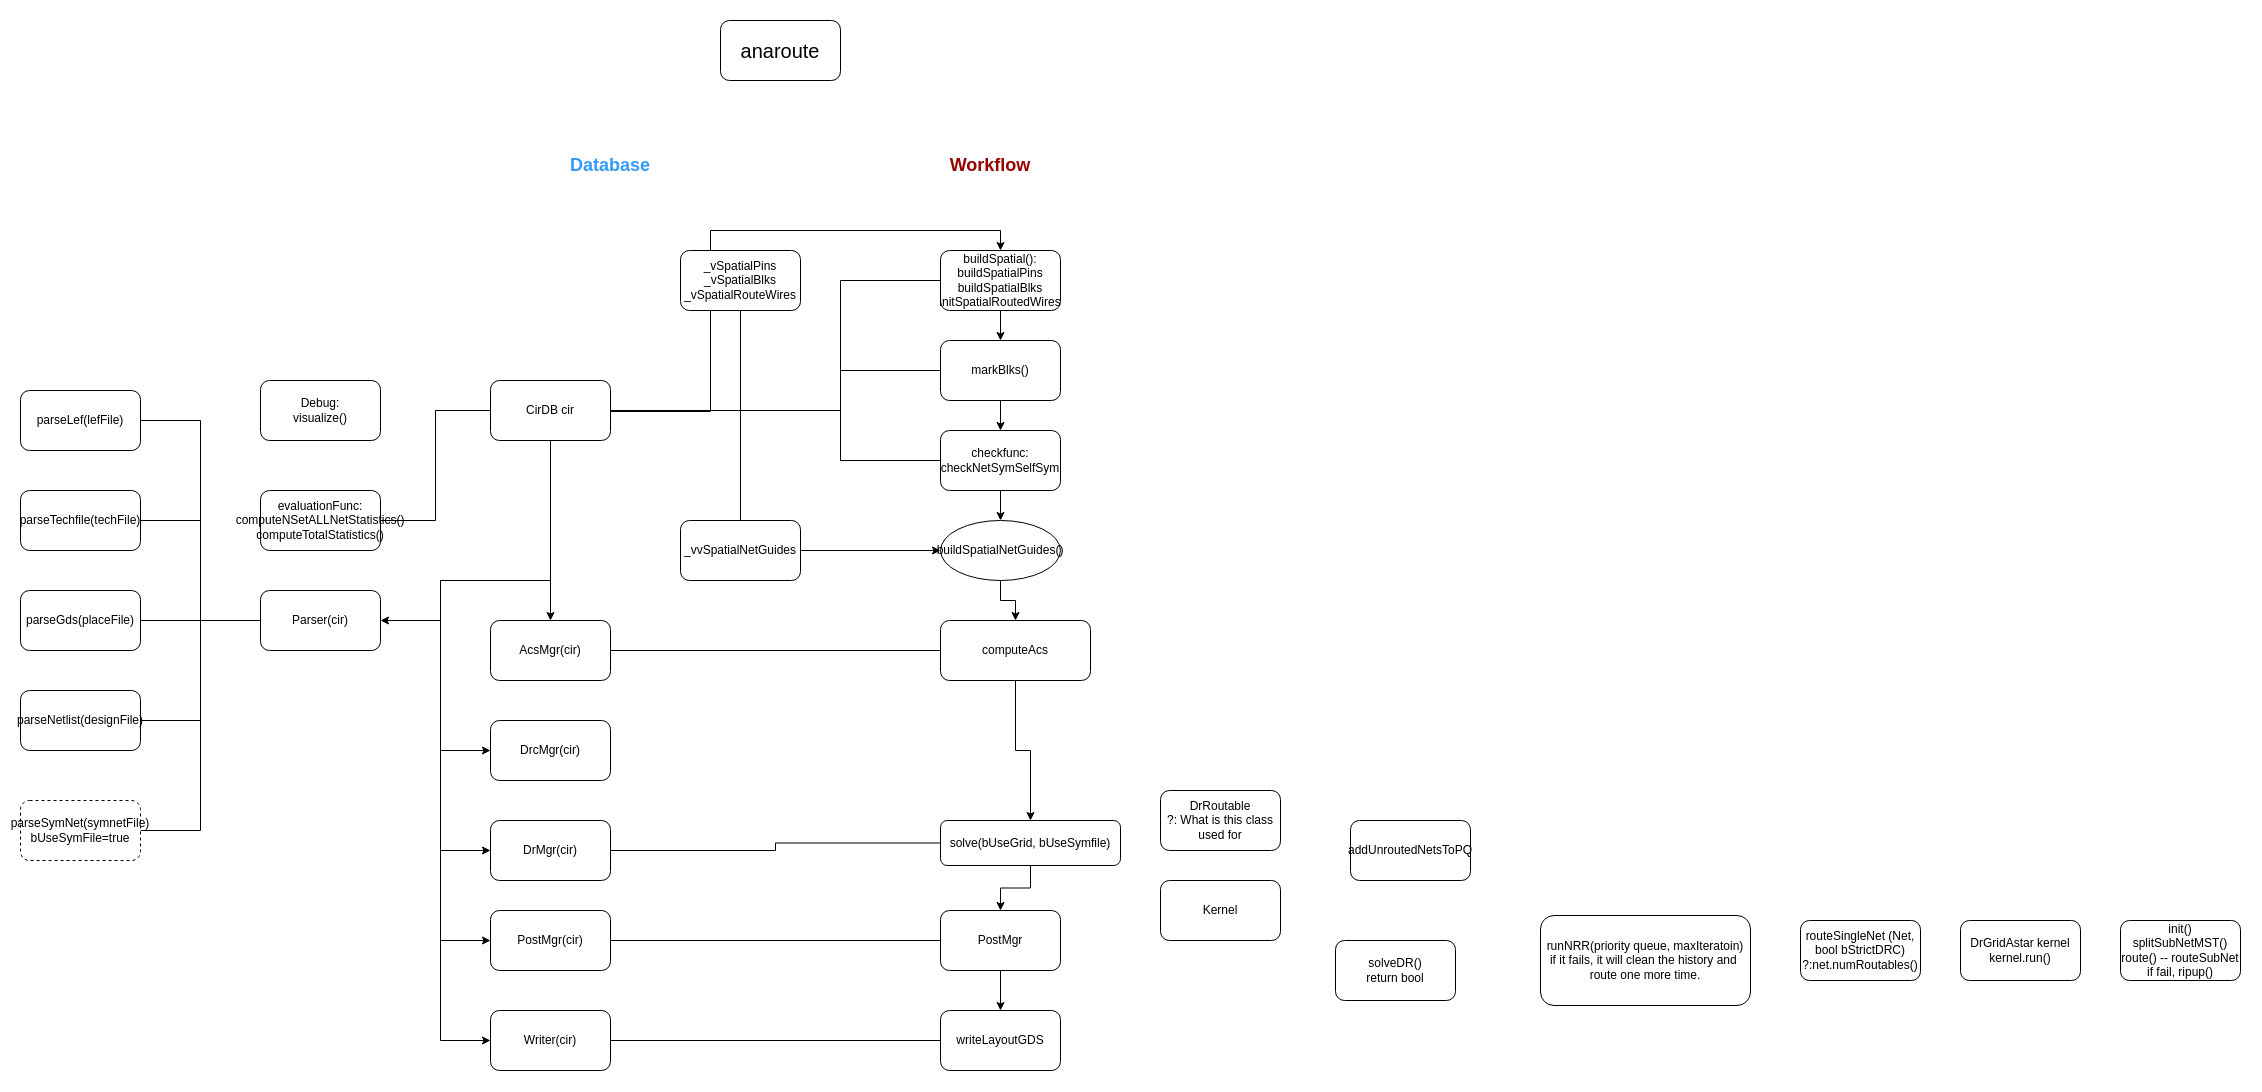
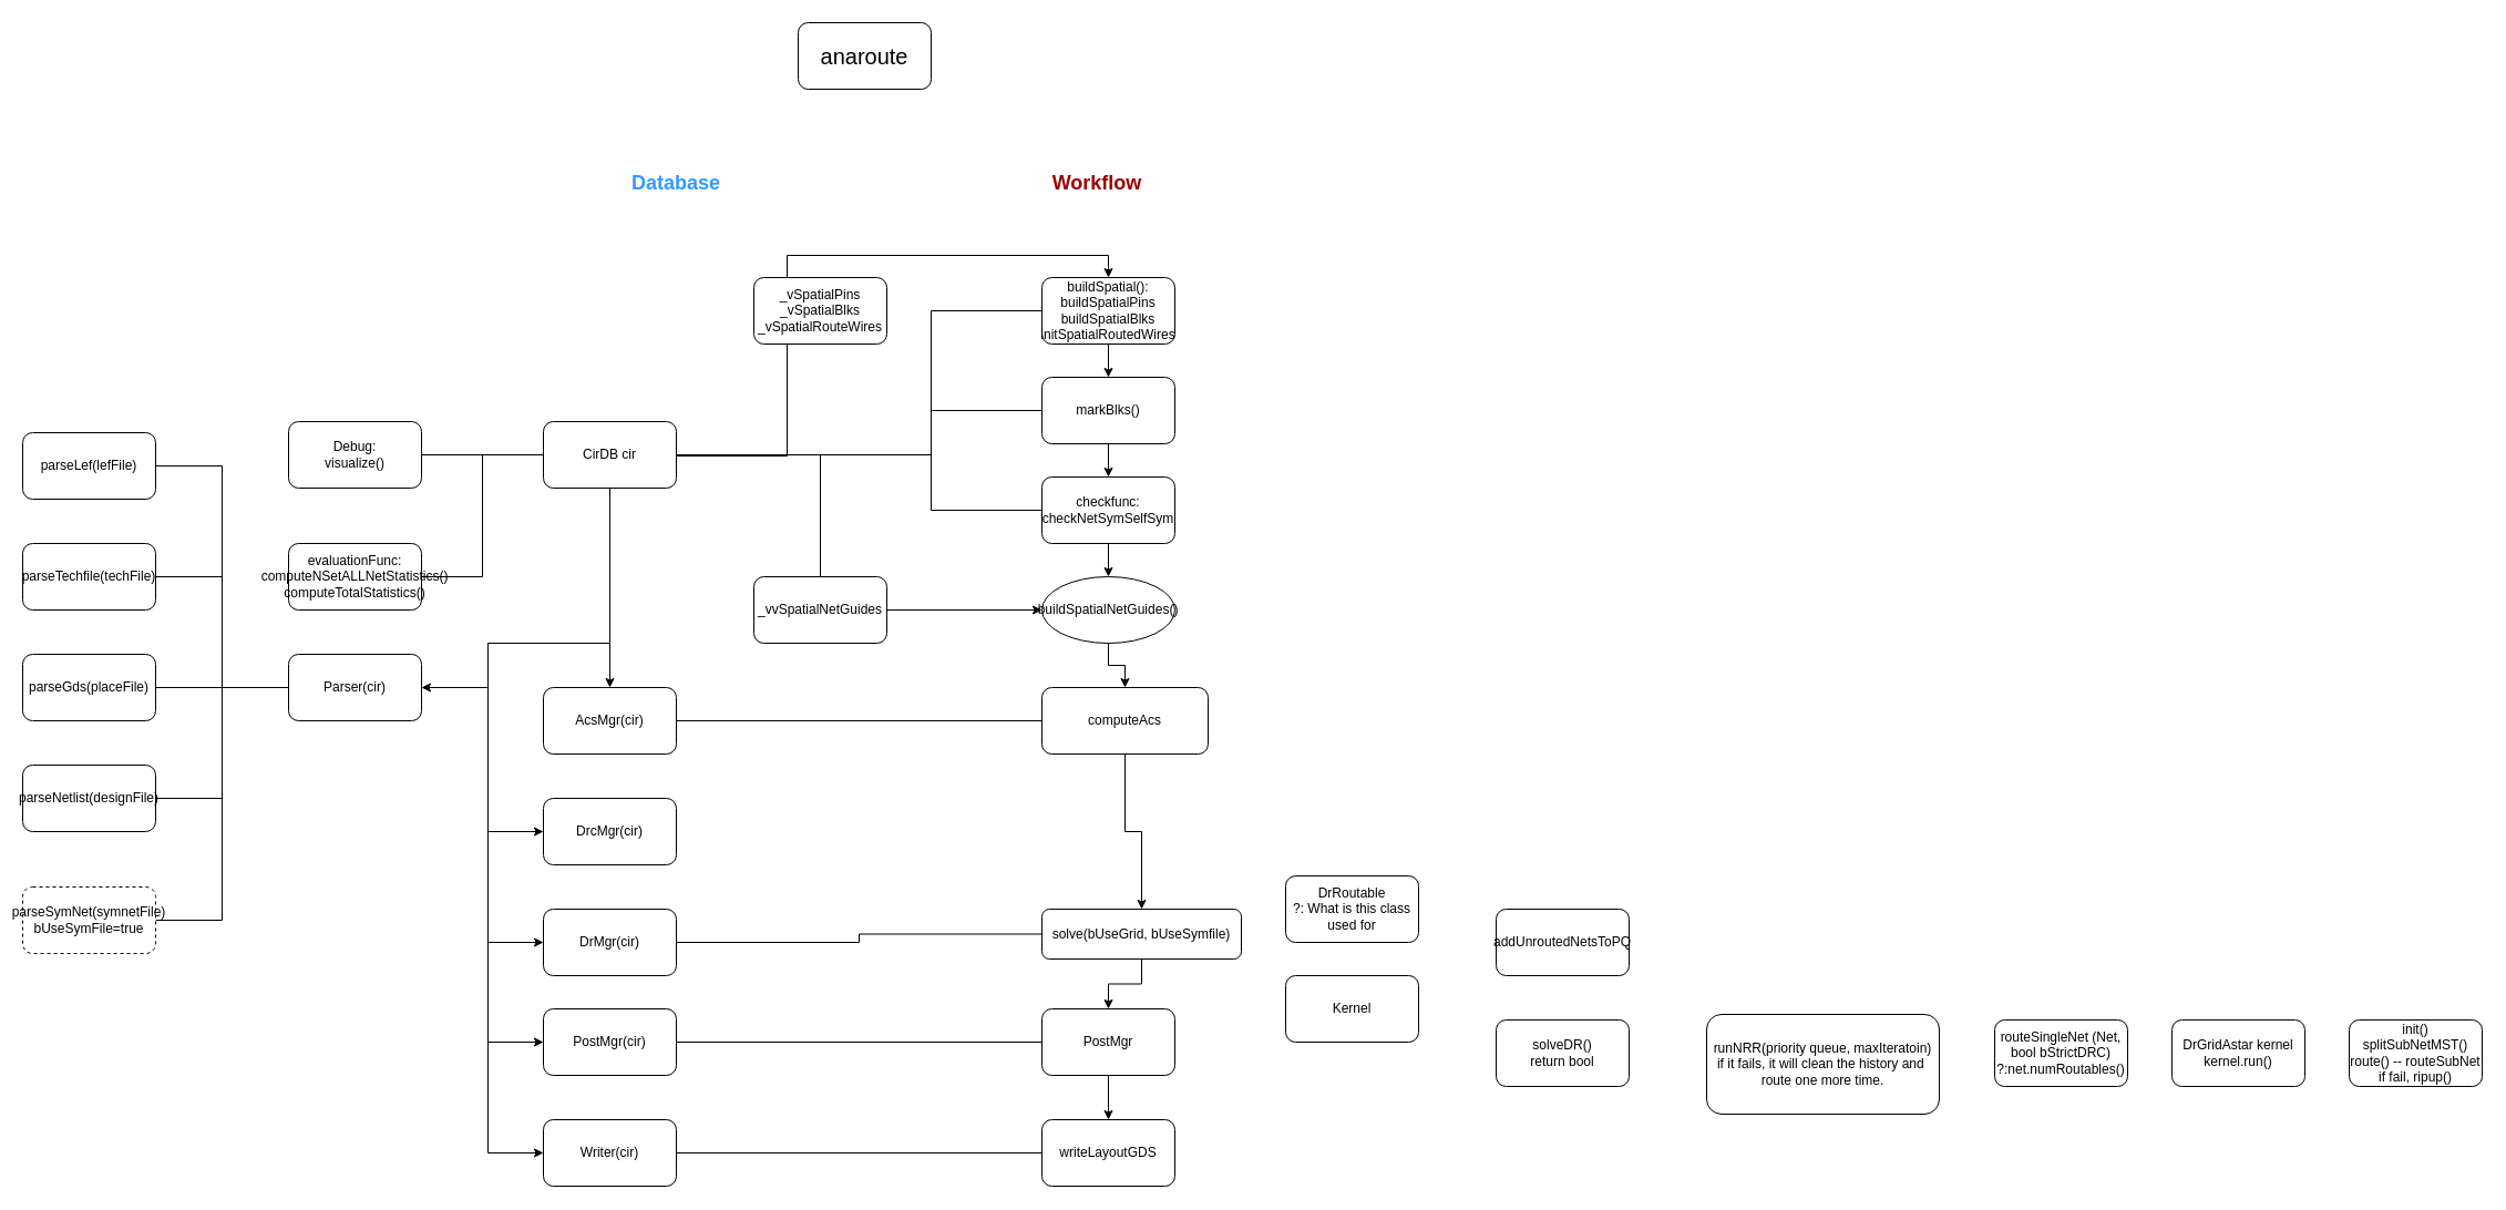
- <mxCell id="3" style="edgeStyle=orthogonalEdgeStyle;rounded=0;orthogonalLoop=1;jettySize=auto;html=1;endArrow=none;endFill=0;" edge="1" parent="1" source="16" target="57"><mxGeometry relative="1" as="geometry" /></mxCell>
+ <mxCell id="3" style="edgeStyle=orthogonalEdgeStyle;rounded=0;orthogonalLoop=1;jettySize=auto;html=1;entryX=1;entryY=0.5;entryDx=0;entryDy=0;endArrow=none;endFill=0;" edge="1" parent="1" source="16" target="30"><mxGeometry relative="1" as="geometry" /></mxCell>
- <mxCell id="63" value="solveDR()&lt;div&gt;return bool&lt;/div&gt;" style="rounded=1;whiteSpace=wrap;html=1;" vertex="1" parent="1"><mxGeometry x="1335" y="940" width="120" height="60" as="geometry" /></mxCell>
+ <mxCell id="63" value="solveDR()&lt;div&gt;return bool&lt;/div&gt;" style="rounded=1;whiteSpace=wrap;html=1;" vertex="1" parent="1"><mxGeometry x="1350" y="920" width="120" height="60" as="geometry" /></mxCell>
